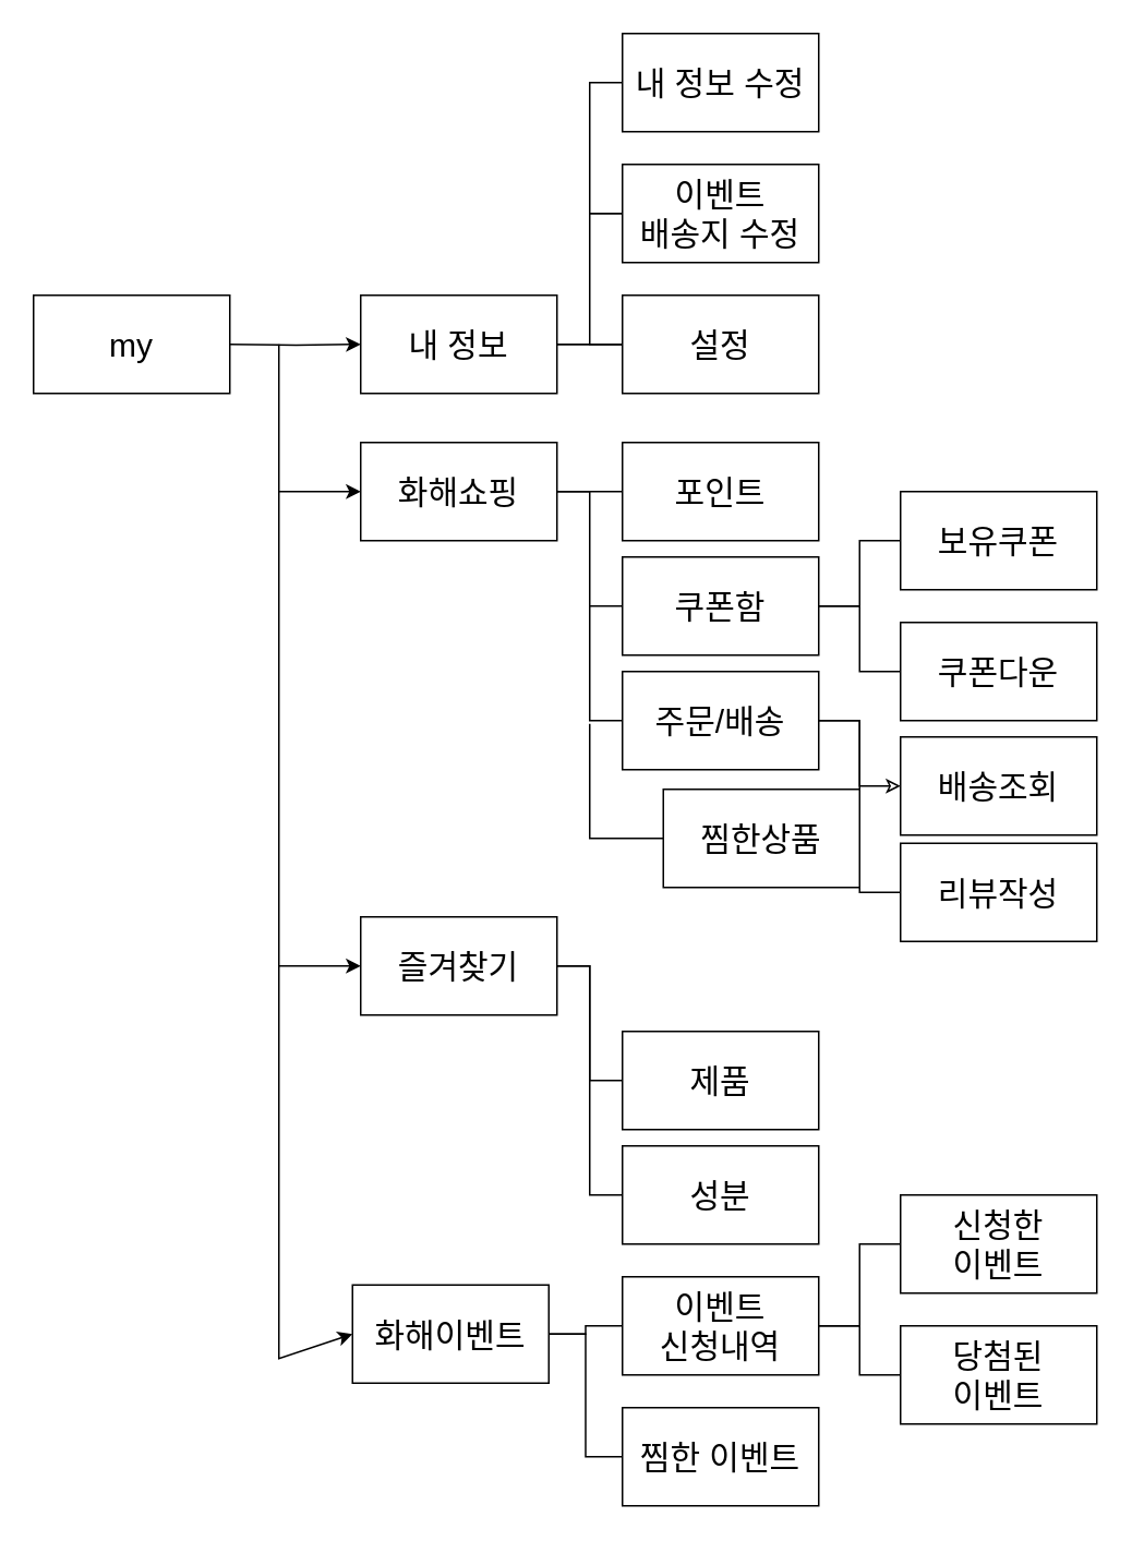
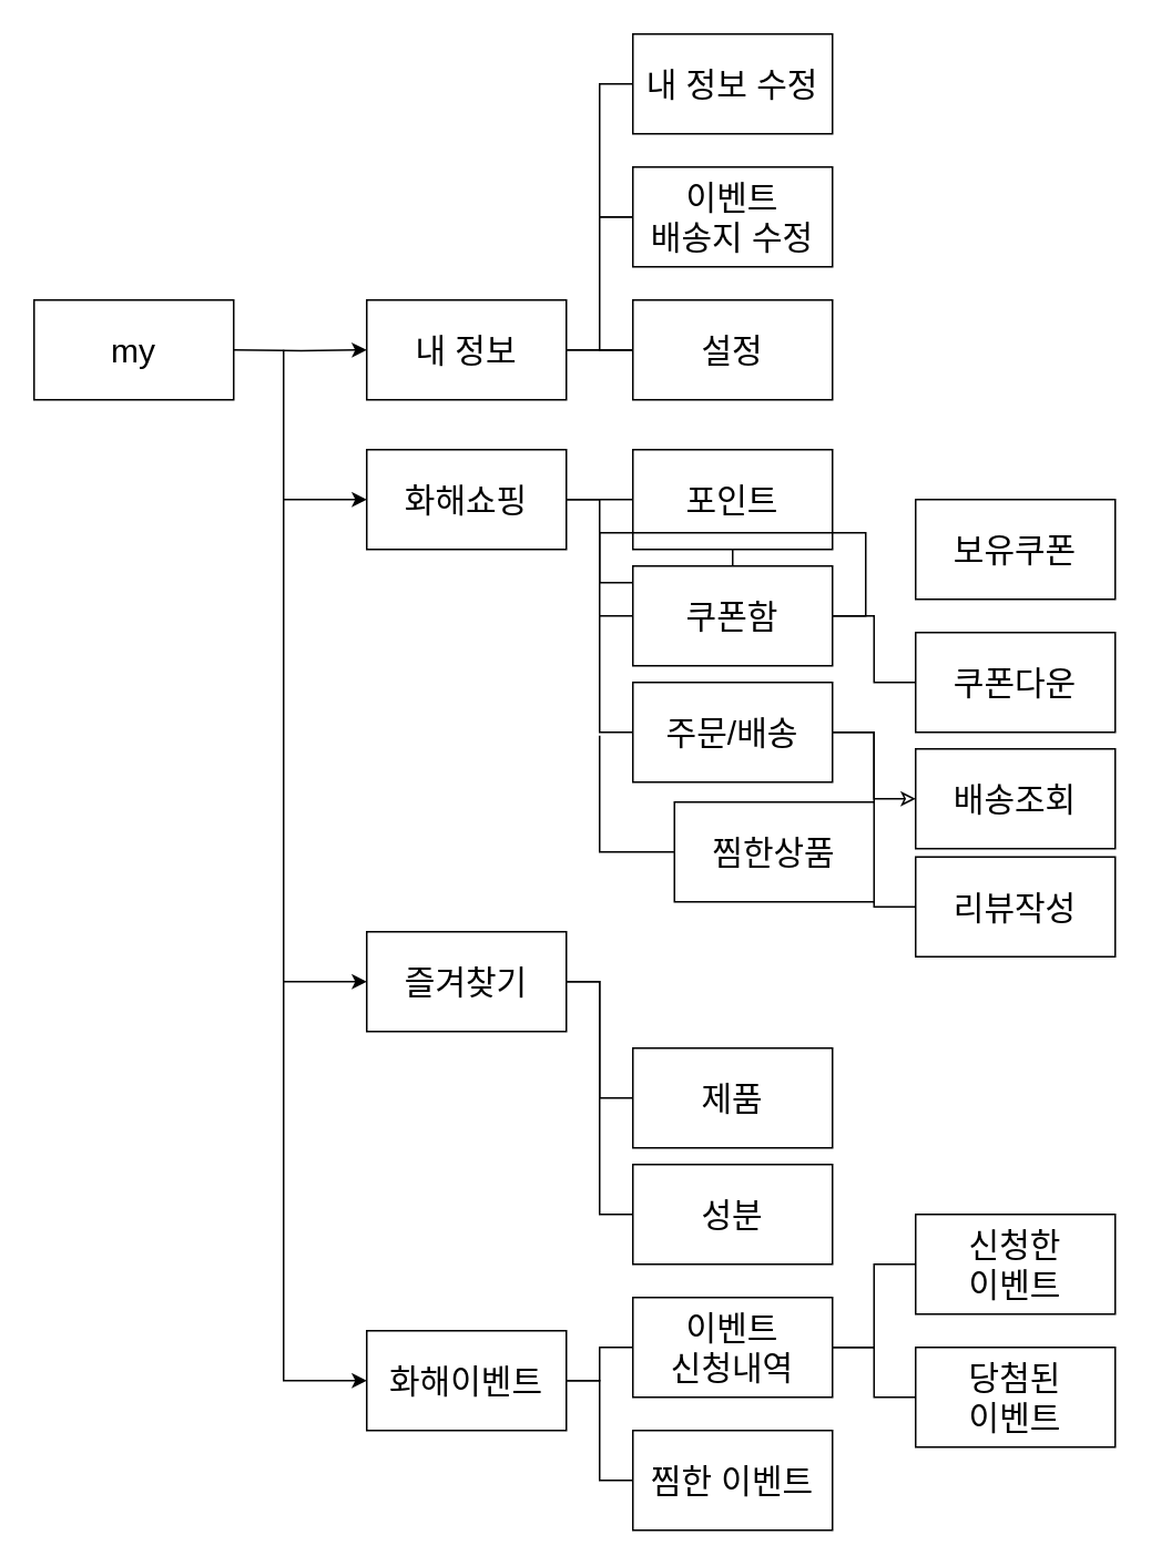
- <mxCell id="26" style="edgeStyle=orthogonalEdgeStyle;rounded=0;orthogonalLoop=1;jettySize=auto;html=1;exitX=1;exitY=0.5;exitDx=0;exitDy=0;entryX=0;entryY=0.5;entryDx=0;entryDy=0;fontSize=20;endArrow=none;endFill=0;" edge="1" parent="1" source="28" target="37"><mxGeometry relative="1" as="geometry" /></mxCell>
+ <mxCell id="26" style="edgeStyle=orthogonalEdgeStyle;rounded=0;orthogonalLoop=1;jettySize=auto;html=1;exitX=1;exitY=0.5;exitDx=0;exitDy=0;fontSize=20;endArrow=none;endFill=0;" edge="1" parent="1" source="28" target="25"><mxGeometry relative="1" as="geometry" /></mxCell>
- <mxCell id="18" value="&lt;font style=&quot;font-size: 20px&quot;&gt;화해이벤트&lt;/font&gt;" style="whiteSpace=wrap;html=1;rounded=0;" vertex="1" parent="1"><mxGeometry x="215" y="785" width="120" height="60" as="geometry" /></mxCell>
+ <mxCell id="18" value="&lt;font style=&quot;font-size: 20px&quot;&gt;화해이벤트&lt;/font&gt;" style="whiteSpace=wrap;html=1;rounded=0;" vertex="1" parent="1"><mxGeometry x="220" y="800" width="120" height="60" as="geometry" /></mxCell>
